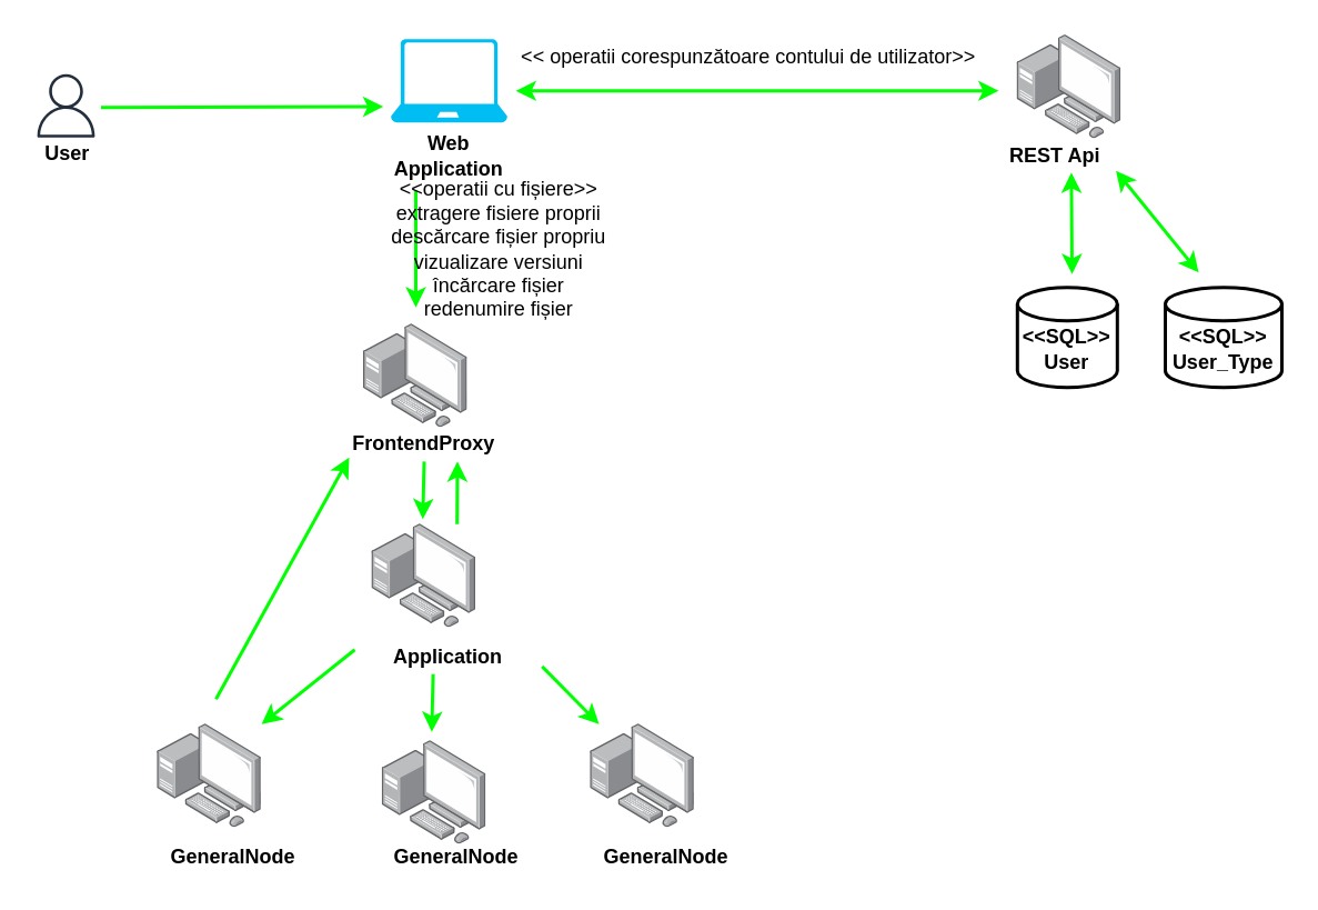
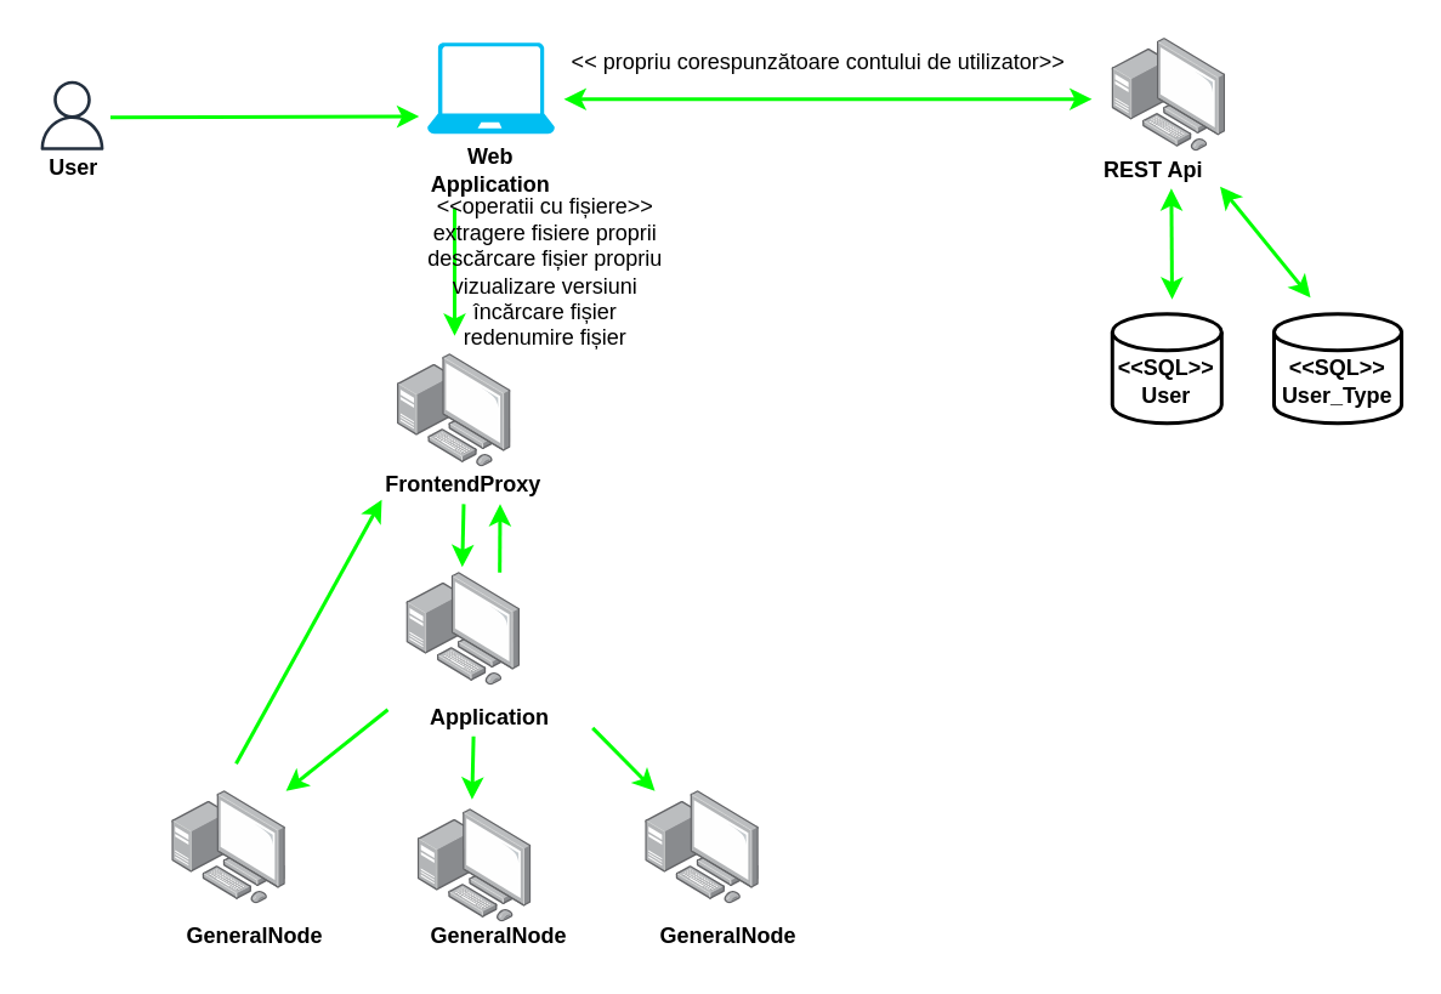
- <mxCell id="14" value="&amp;lt;&amp;lt; operatii corespunzătoare contului de utilizator&amp;gt;&amp;gt;" style="text;html=1;strokeColor=none;fillColor=none;align=center;verticalAlign=middle;whiteSpace=wrap;rounded=0;" vertex="1" parent="1"><mxGeometry x="309" y="24" width="280" height="20" as="geometry" /></mxCell>
+ <mxCell id="14" value="&amp;lt;&amp;lt; propriu corespunzătoare contului de utilizator&amp;gt;&amp;gt;" style="text;html=1;strokeColor=none;fillColor=none;align=center;verticalAlign=middle;whiteSpace=wrap;rounded=0;" vertex="1" parent="1"><mxGeometry x="309" y="24" width="280" height="20" as="geometry" /></mxCell>
